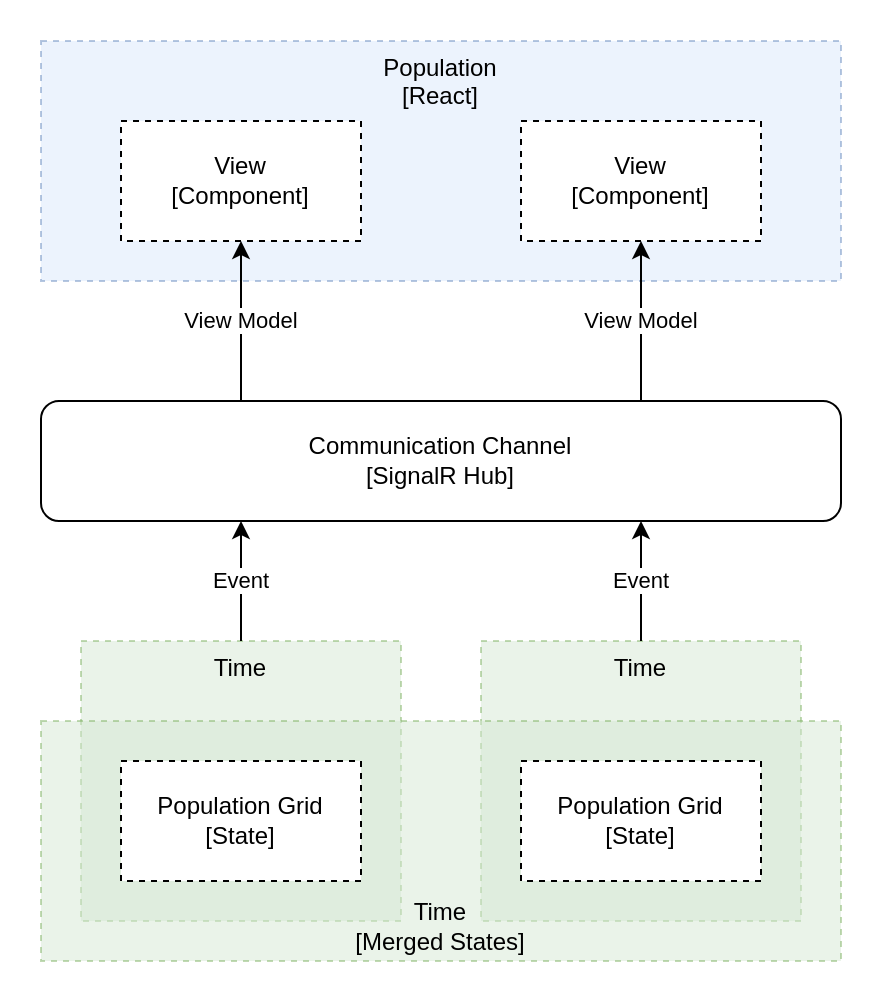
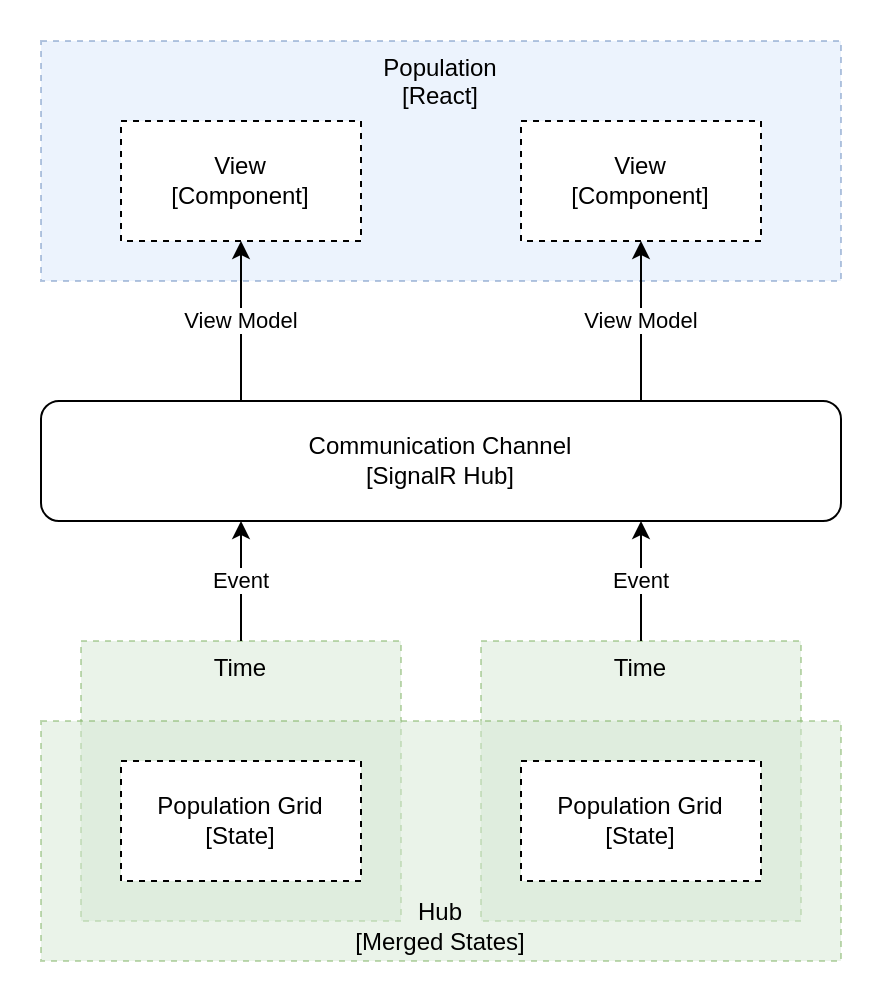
- <mxCell id="5" value="&lt;div&gt;Time&lt;/div&gt;&lt;div&gt;[Merged States]&lt;br&gt;&lt;/div&gt;" style="rounded=0;whiteSpace=wrap;html=1;dashed=1;fillColor=#d5e8d4;verticalAlign=bottom;align=center;strokeColor=#82b366;opacity=50;" parent="1" vertex="1"><mxGeometry x="20" y="360" width="400" height="120" as="geometry" /></mxCell>
+ <mxCell id="5" value="&lt;div&gt;Hub&lt;/div&gt;&lt;div&gt;[Merged States]&lt;br&gt;&lt;/div&gt;" style="rounded=0;whiteSpace=wrap;html=1;dashed=1;fillColor=#d5e8d4;verticalAlign=bottom;align=center;strokeColor=#82b366;opacity=50;" parent="1" vertex="1"><mxGeometry x="20" y="360" width="400" height="120" as="geometry" /></mxCell>
